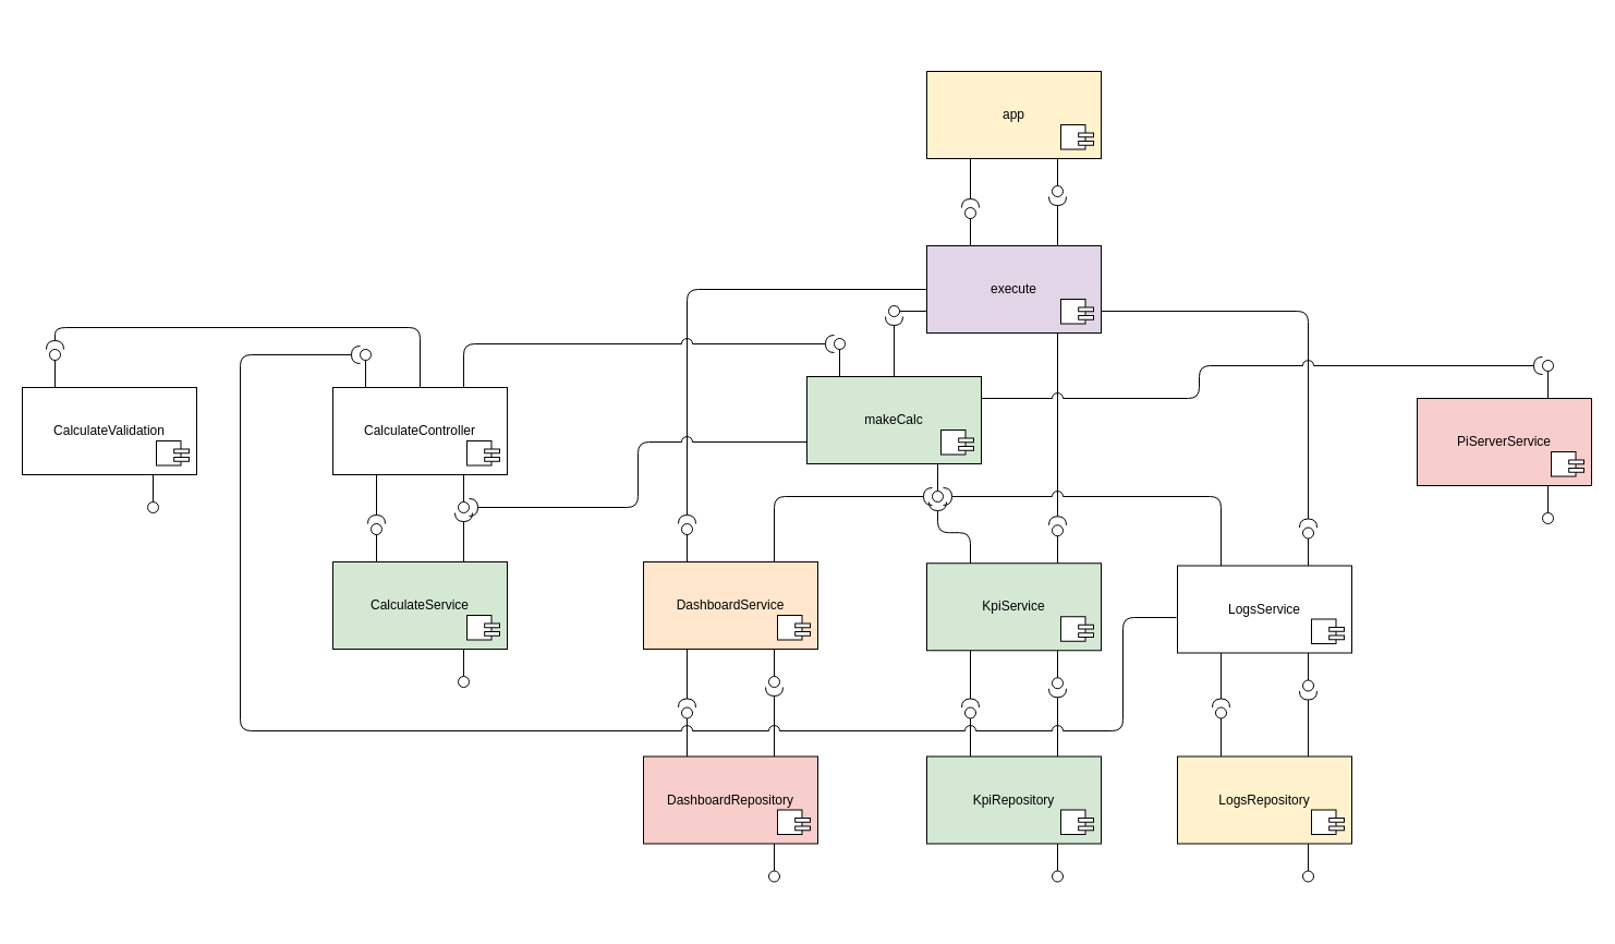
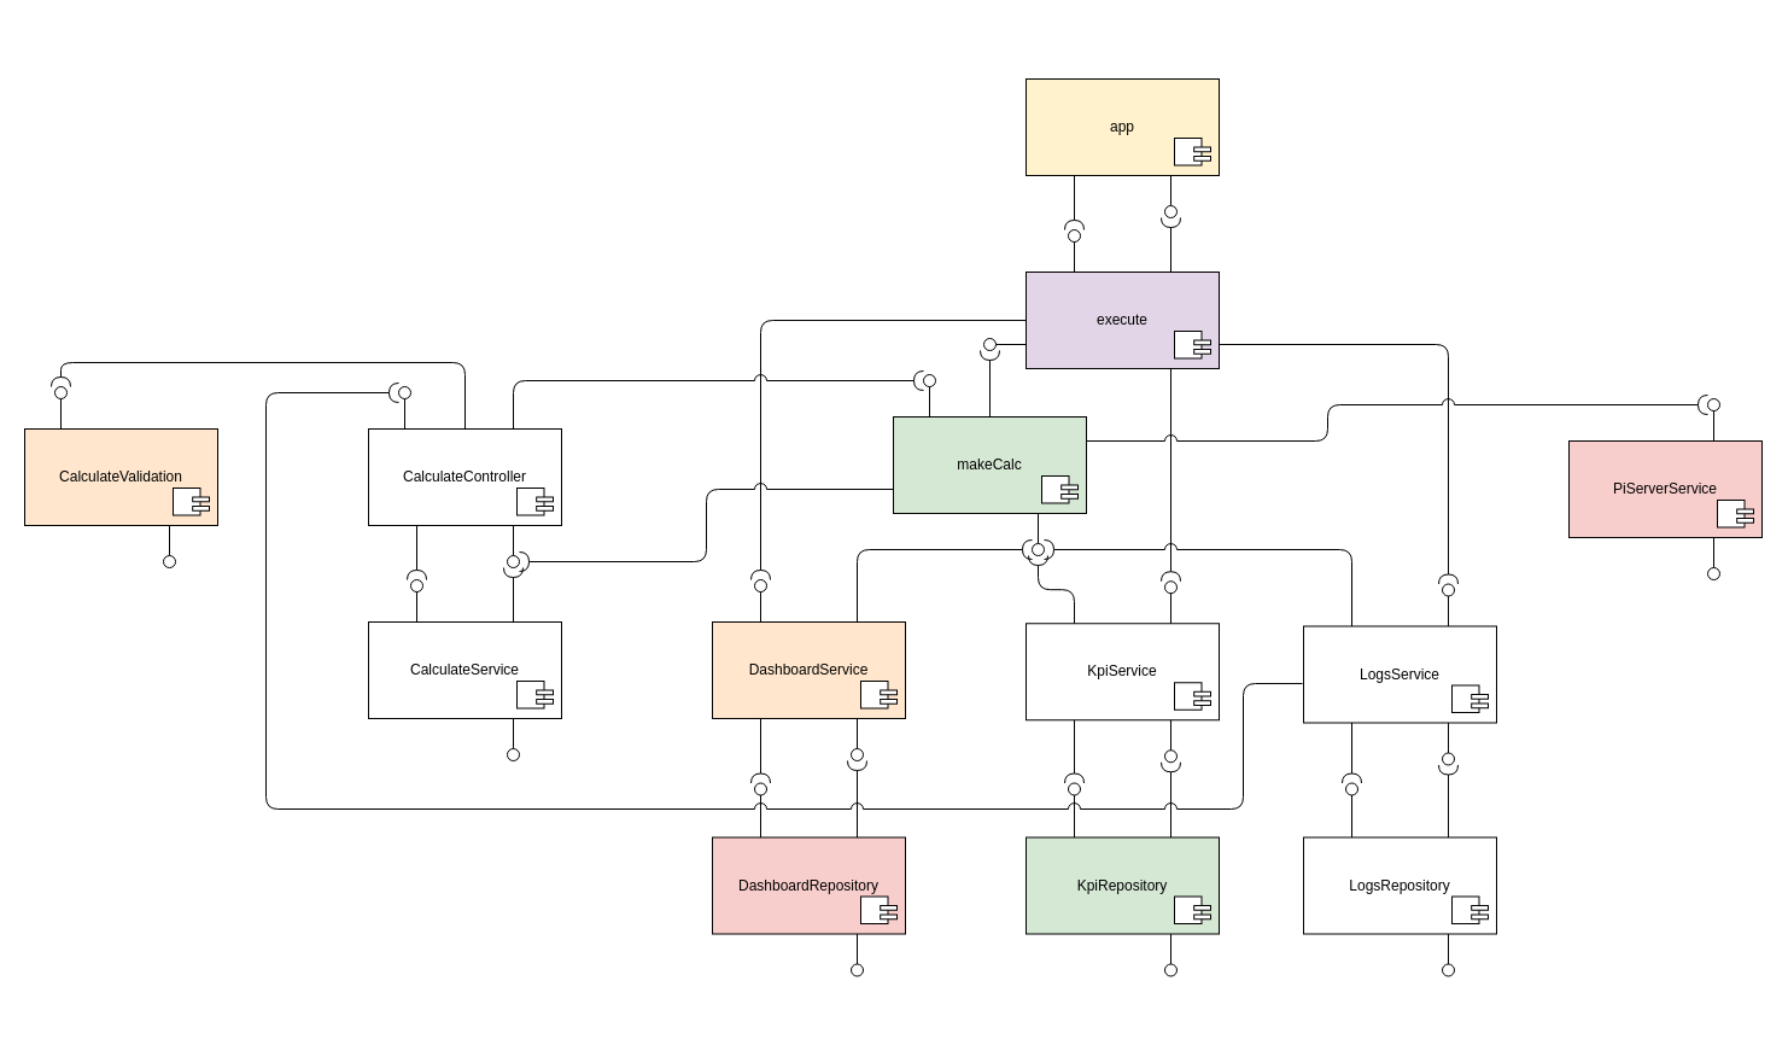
- <mxCell id="166" value="CalculateValidation" style="rounded=0;whiteSpace=wrap;html=1;" vertex="1" parent="165"><mxGeometry width="160" height="80" as="geometry" /></mxCell>
+ <mxCell id="166" value="CalculateValidation" style="rounded=0;whiteSpace=wrap;html=1;fillColor=#ffe6cc;" vertex="1" parent="165"><mxGeometry width="160" height="80" as="geometry" /></mxCell>
- <mxCell id="153" value="CalculateService" style="rounded=0;whiteSpace=wrap;html=1;fillColor=#d5e8d4;" vertex="1" parent="152"><mxGeometry width="160" height="80" as="geometry" /></mxCell>
+ <mxCell id="153" value="CalculateService" style="rounded=0;whiteSpace=wrap;html=1;" vertex="1" parent="152"><mxGeometry width="160" height="80" as="geometry" /></mxCell>
- <mxCell id="52" value="KpiService" style="rounded=0;whiteSpace=wrap;html=1;fillColor=#d5e8d4;" parent="51" vertex="1"><mxGeometry width="160" height="80" as="geometry" /></mxCell>
+ <mxCell id="52" value="KpiService" style="rounded=0;whiteSpace=wrap;html=1;" parent="51" vertex="1"><mxGeometry width="160" height="80" as="geometry" /></mxCell>
- <mxCell id="92" value="LogsRepository" style="rounded=0;whiteSpace=wrap;html=1;fillColor=#fff2cc;" vertex="1" parent="91"><mxGeometry width="160" height="80" as="geometry" /></mxCell>
+ <mxCell id="92" value="LogsRepository" style="rounded=0;whiteSpace=wrap;html=1;" vertex="1" parent="91"><mxGeometry width="160" height="80" as="geometry" /></mxCell>
